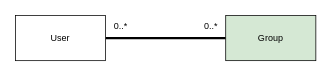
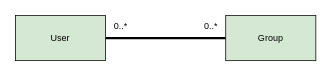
- <mxCell id="3" value="User" style="rounded=0;whiteSpace=wrap;html=1;" parent="1" vertex="1"><mxGeometry x="20" y="20" width="120" height="60" as="geometry" /></mxCell>
+ <mxCell id="3" value="User" style="rounded=0;whiteSpace=wrap;html=1;fillColor=#d5e8d4;" parent="1" vertex="1"><mxGeometry x="20" y="20" width="120" height="60" as="geometry" /></mxCell>
